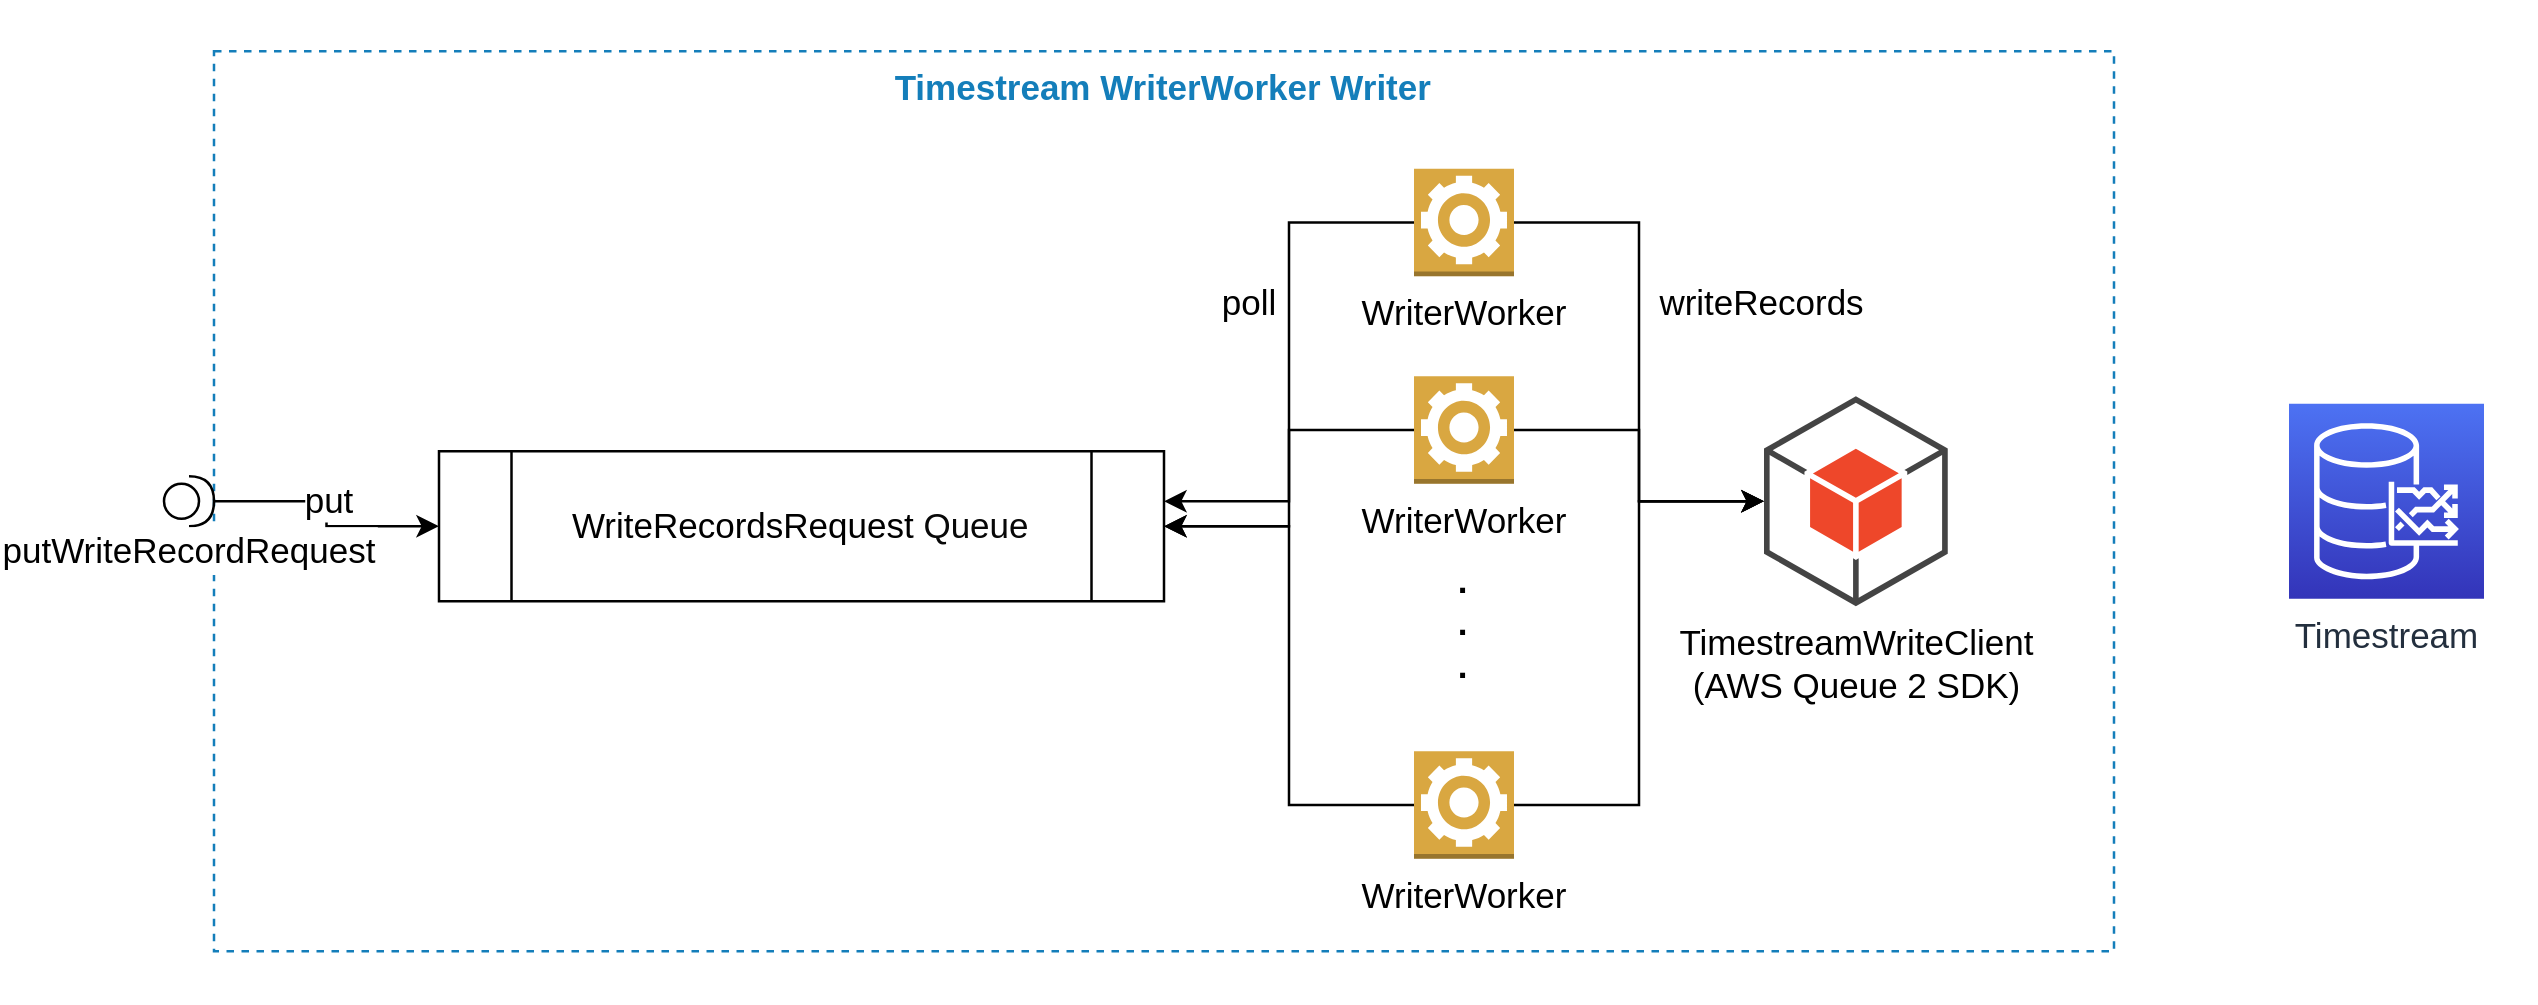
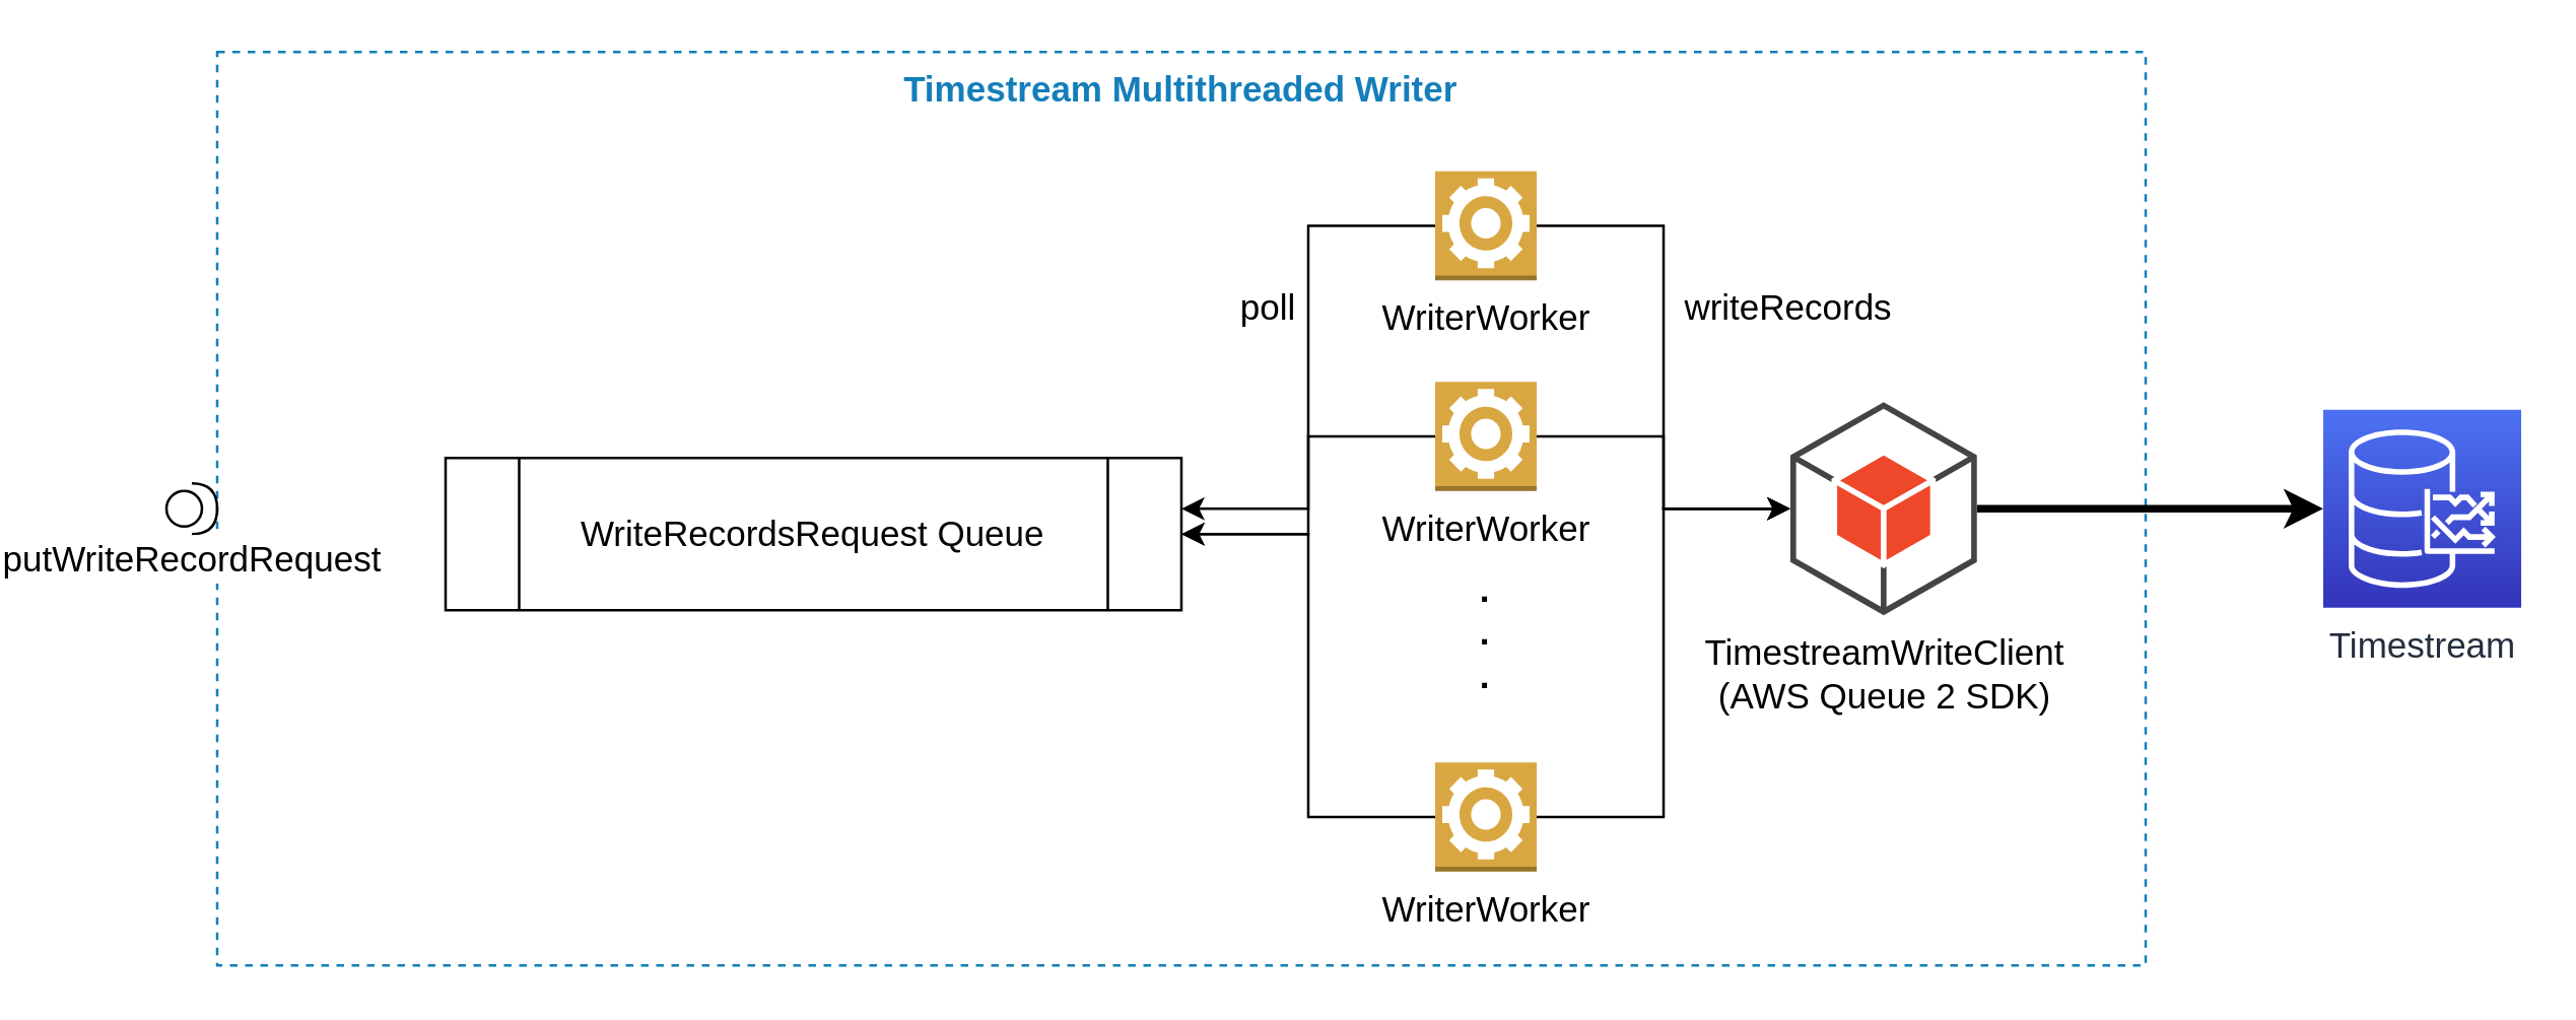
- <mxCell id="2" value="Timestream WriterWorker Writer" style="fillColor=none;strokeColor=#147EBA;dashed=1;verticalAlign=top;fontStyle=1;fontColor=#147EBA;fontSize=14;" parent="1" vertex="1"><mxGeometry x="40" y="20" width="760" height="360" as="geometry" /></mxCell>
+ <mxCell id="2" value="Timestream Multithreaded Writer" style="fillColor=none;strokeColor=#147EBA;dashed=1;verticalAlign=top;fontStyle=1;fontColor=#147EBA;fontSize=14;" parent="1" vertex="1"><mxGeometry x="40" y="20" width="760" height="360" as="geometry" /></mxCell>
- <mxCell id="4" value="put" style="edgeStyle=orthogonalEdgeStyle;rounded=0;orthogonalLoop=1;jettySize=auto;html=1;fontSize=14;" parent="1" source="5" target="3" edge="1"><mxGeometry x="0.111" y="10" relative="1" as="geometry"><mxPoint as="offset" /></mxGeometry></mxCell>
+ <mxCell id="6" style="edgeStyle=orthogonalEdgeStyle;rounded=0;orthogonalLoop=1;jettySize=auto;html=1;fontSize=14;strokeWidth=3;" parent="1" source="7" target="20" edge="1"><mxGeometry relative="1" as="geometry" /></mxCell>
